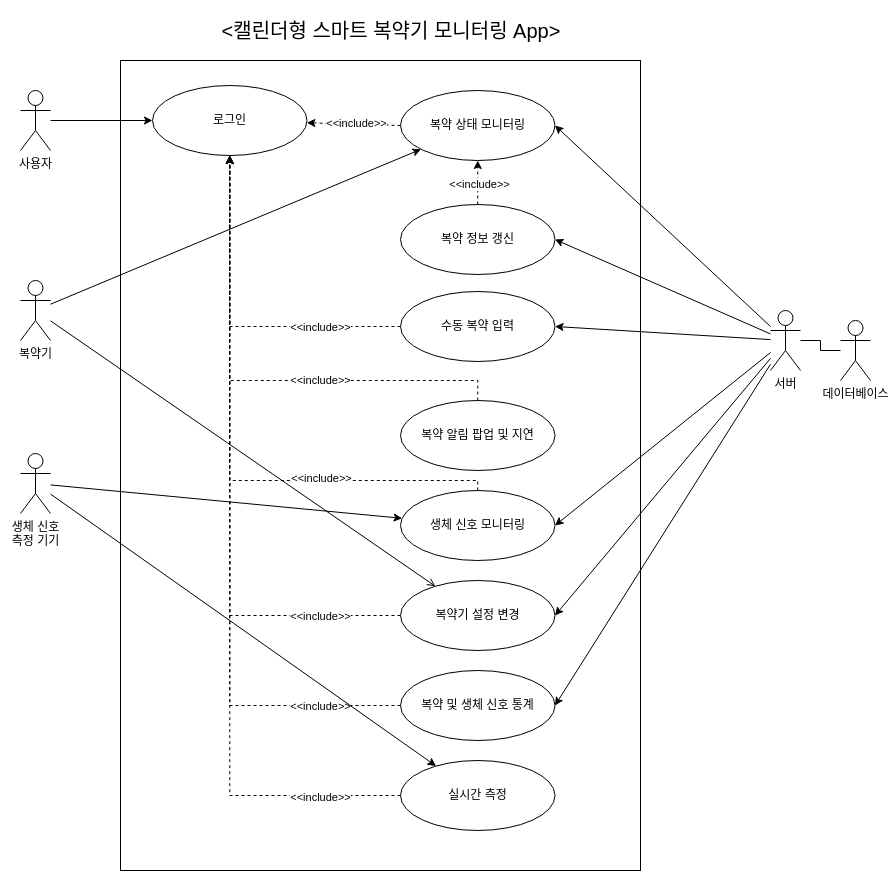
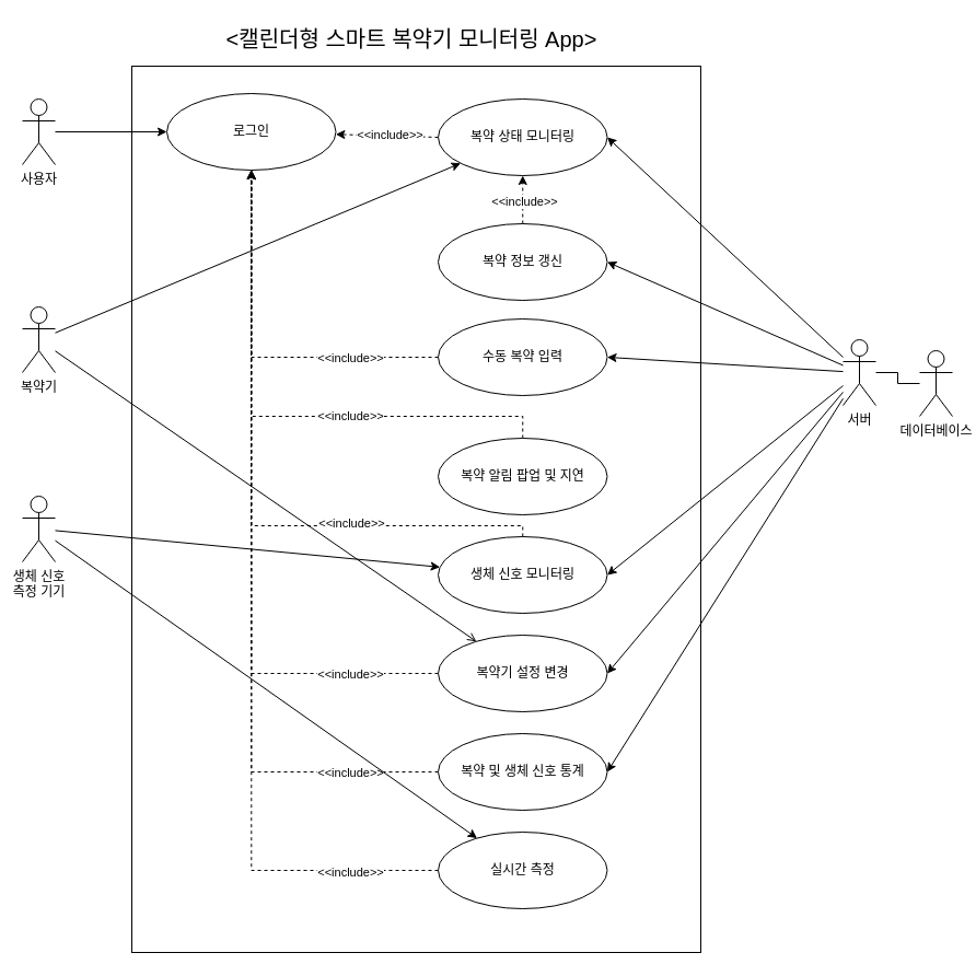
- <mxCell id="5" value="&amp;lt;캘린더형 스마트 복약기 모니터링 App&amp;gt;" style="text;html=1;align=center;verticalAlign=middle;whiteSpace=wrap;rounded=0;fontSize=20;" vertex="1" parent="1"><mxGeometry x="200.5" y="15" width="380" height="30" as="geometry" /></mxCell>
+ <mxCell id="5" value="&amp;lt;캘린더형 스마트 복약기 모니터링 App&amp;gt;" style="text;html=1;align=center;verticalAlign=middle;whiteSpace=wrap;rounded=0;fontSize=20;" vertex="1" parent="1"><mxGeometry x="185.5" y="20" width="380" height="30" as="geometry" /></mxCell>
